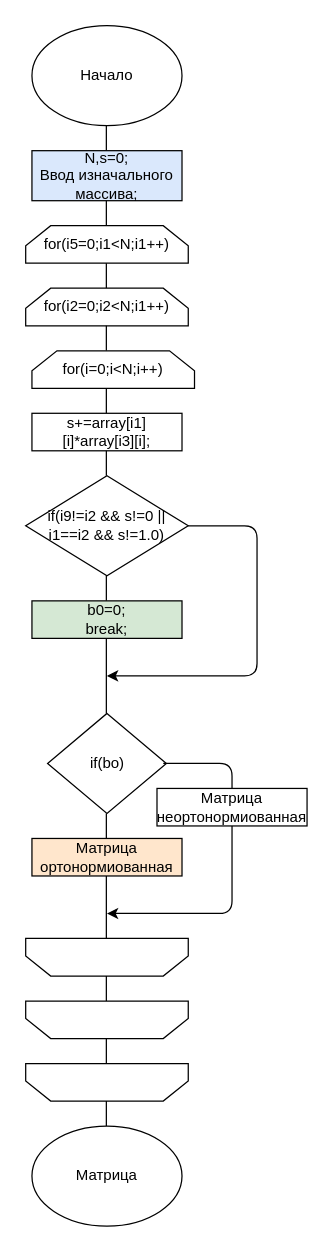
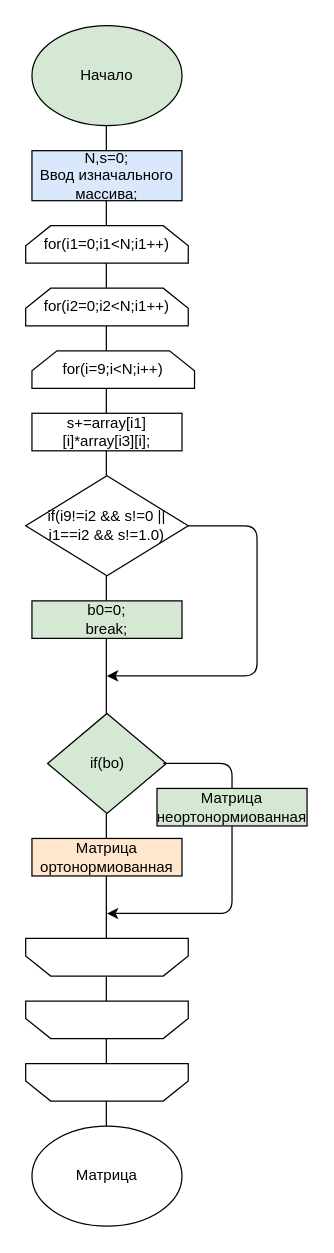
- <mxCell id="2" value="Начало" style="ellipse;whiteSpace=wrap;html=1;" vertex="1" parent="1"><mxGeometry x="25" y="20" width="120" height="80" as="geometry" /></mxCell>
+ <mxCell id="2" value="Начало" style="ellipse;whiteSpace=wrap;html=1;fillColor=#d5e8d4;" vertex="1" parent="1"><mxGeometry x="25" y="20" width="120" height="80" as="geometry" /></mxCell>
- <mxCell id="6" value="for(i5=0;i1&amp;lt;N;i1++)" style="shape=loopLimit;whiteSpace=wrap;html=1;" vertex="1" parent="1"><mxGeometry x="20" y="180" width="130" height="30" as="geometry" /></mxCell>
+ <mxCell id="6" value="for(i1=0;i1&amp;lt;N;i1++)" style="shape=loopLimit;whiteSpace=wrap;html=1;" vertex="1" parent="1"><mxGeometry x="20" y="180" width="130" height="30" as="geometry" /></mxCell>
- <mxCell id="10" value="for(i=0;i&amp;lt;N;i++)" style="shape=loopLimit;whiteSpace=wrap;html=1;" vertex="1" parent="1"><mxGeometry x="25" y="280" width="130" height="30" as="geometry" /></mxCell>
+ <mxCell id="10" value="for(i=9;i&amp;lt;N;i++)" style="shape=loopLimit;whiteSpace=wrap;html=1;" vertex="1" parent="1"><mxGeometry x="25" y="280" width="130" height="30" as="geometry" /></mxCell>
- <mxCell id="19" value="if(bo)" style="rhombus;whiteSpace=wrap;html=1;" vertex="1" parent="1"><mxGeometry x="37.5" y="570" width="95" height="80" as="geometry" /></mxCell>
+ <mxCell id="19" value="if(bo)" style="rhombus;whiteSpace=wrap;html=1;fillColor=#d5e8d4;" vertex="1" parent="1"><mxGeometry x="37.5" y="570" width="95" height="80" as="geometry" /></mxCell>
- <mxCell id="25" value="Матрица неортонормиованная" style="rounded=0;whiteSpace=wrap;html=1;" vertex="1" parent="1"><mxGeometry x="125" y="630" width="120" height="30" as="geometry" /></mxCell>
+ <mxCell id="25" value="Матрица неортонормиованная" style="rounded=0;whiteSpace=wrap;html=1;fillColor=#d5e8d4;" vertex="1" parent="1"><mxGeometry x="125" y="630" width="120" height="30" as="geometry" /></mxCell>
